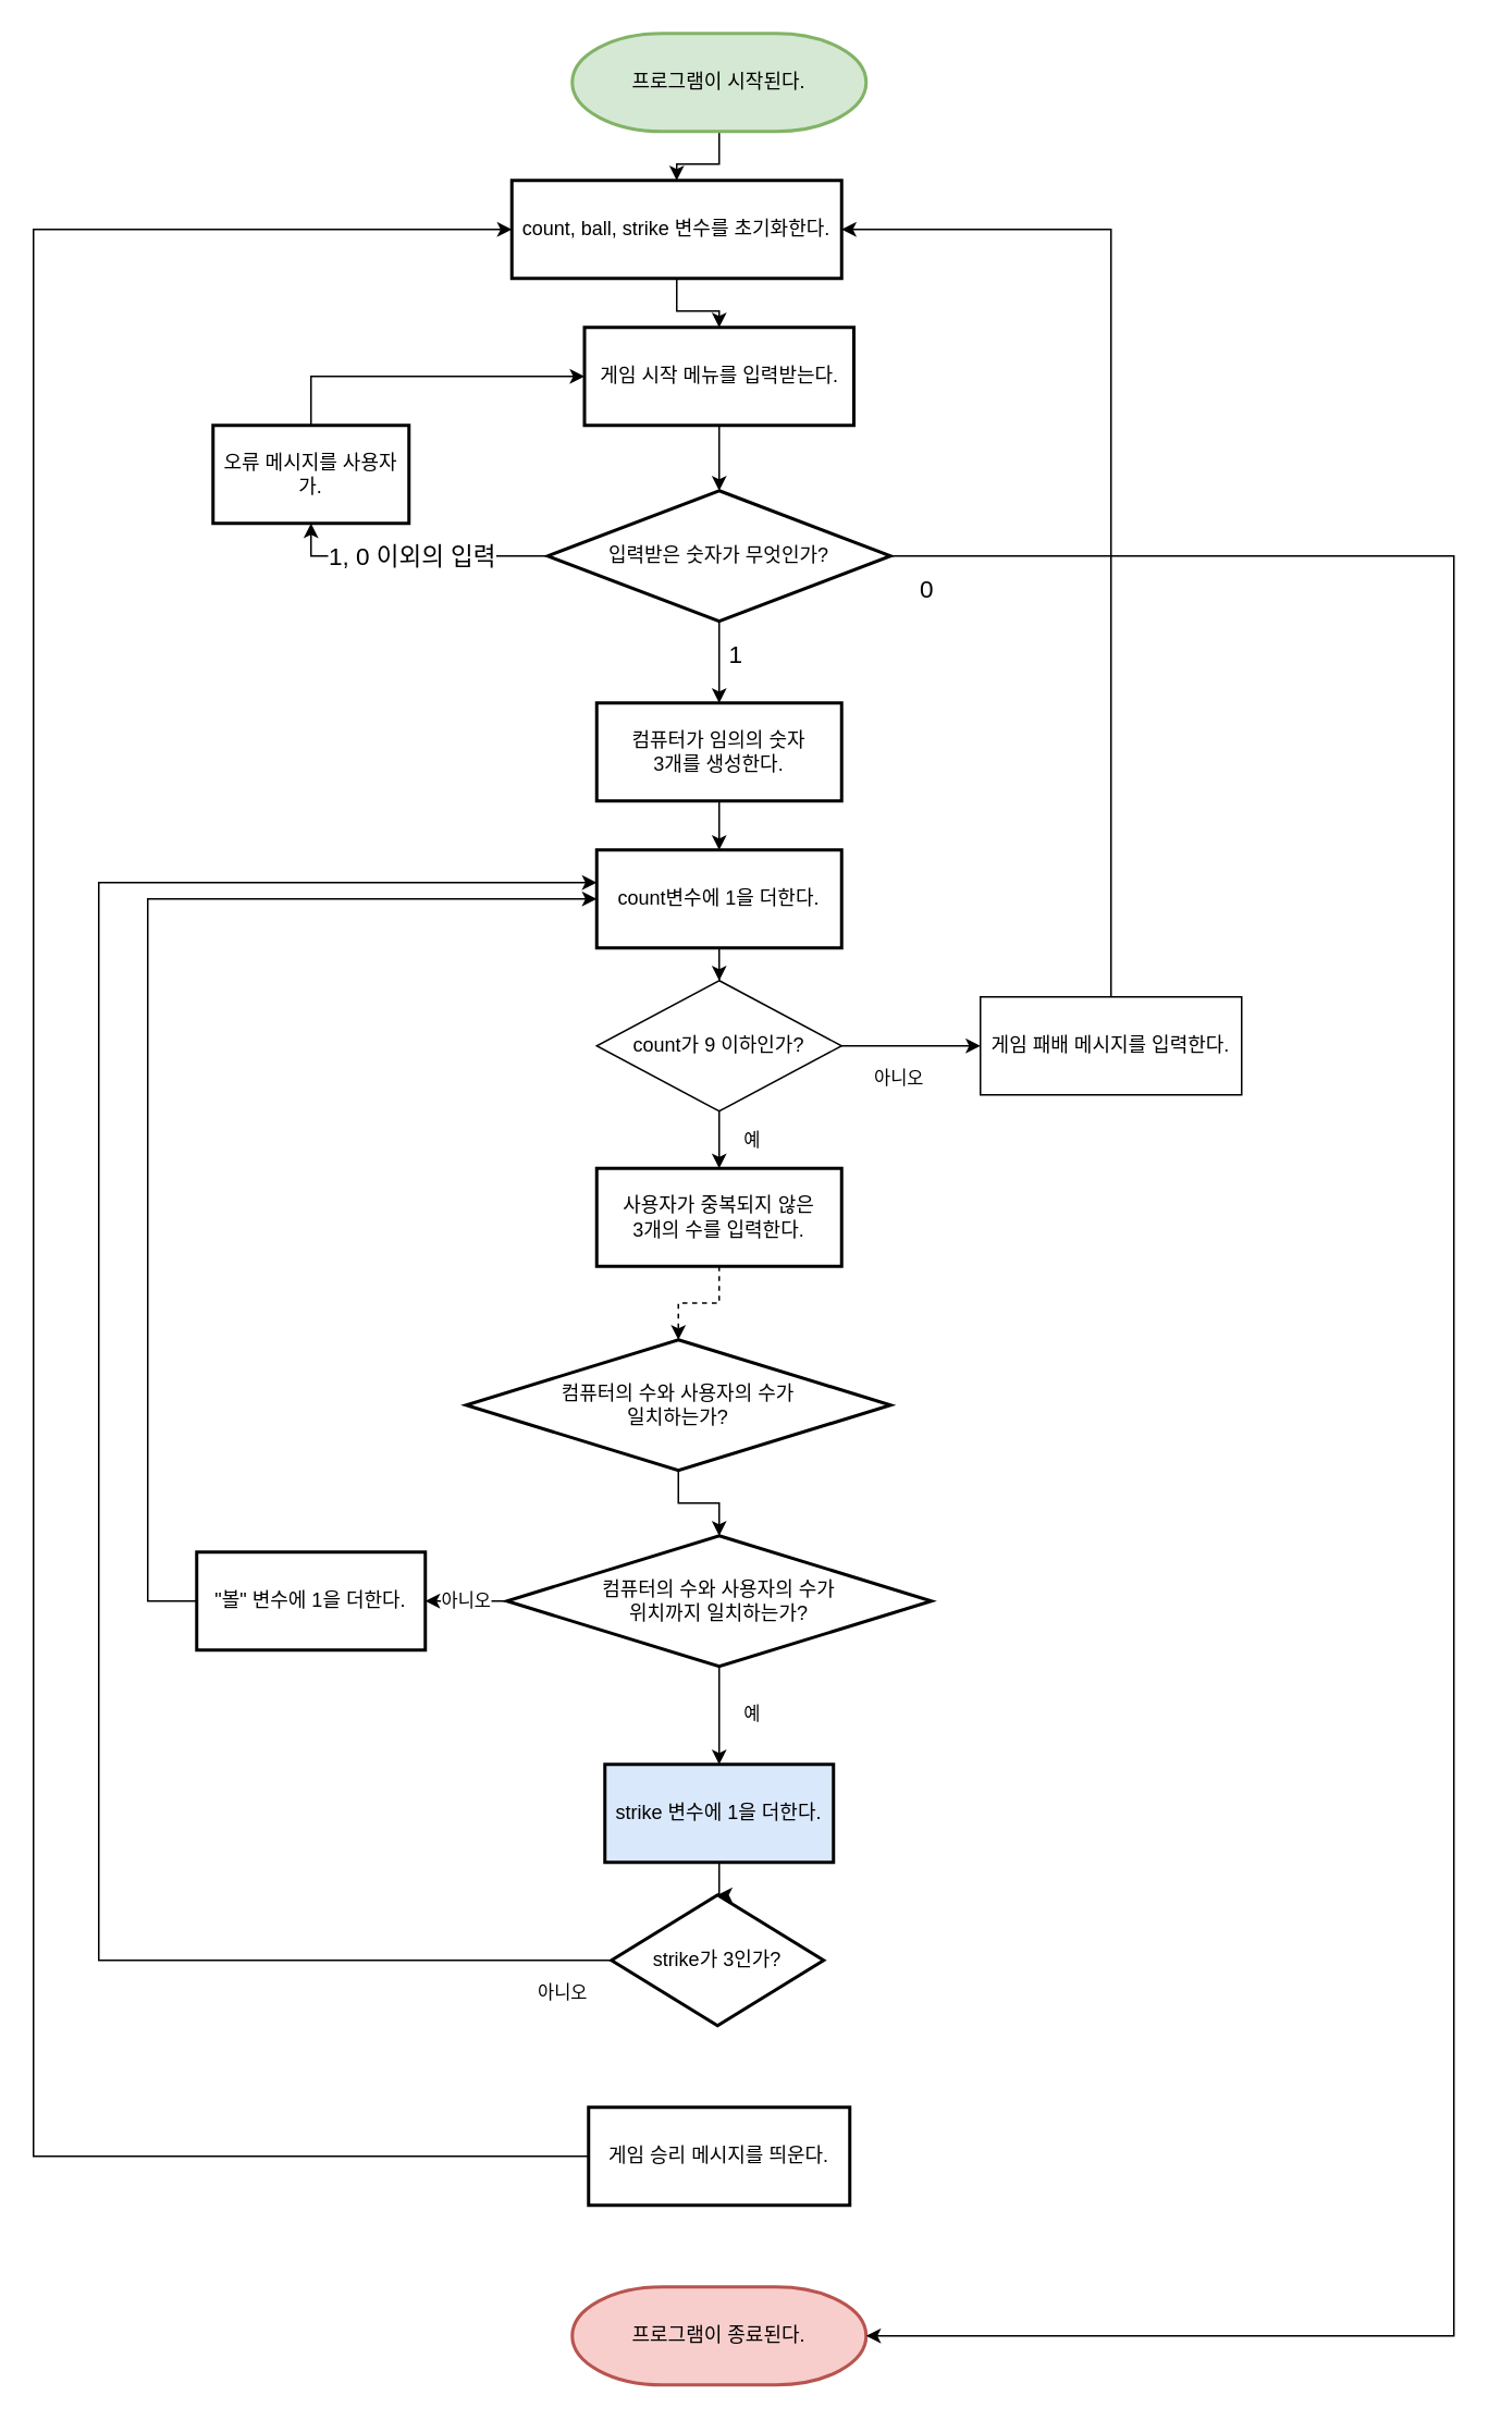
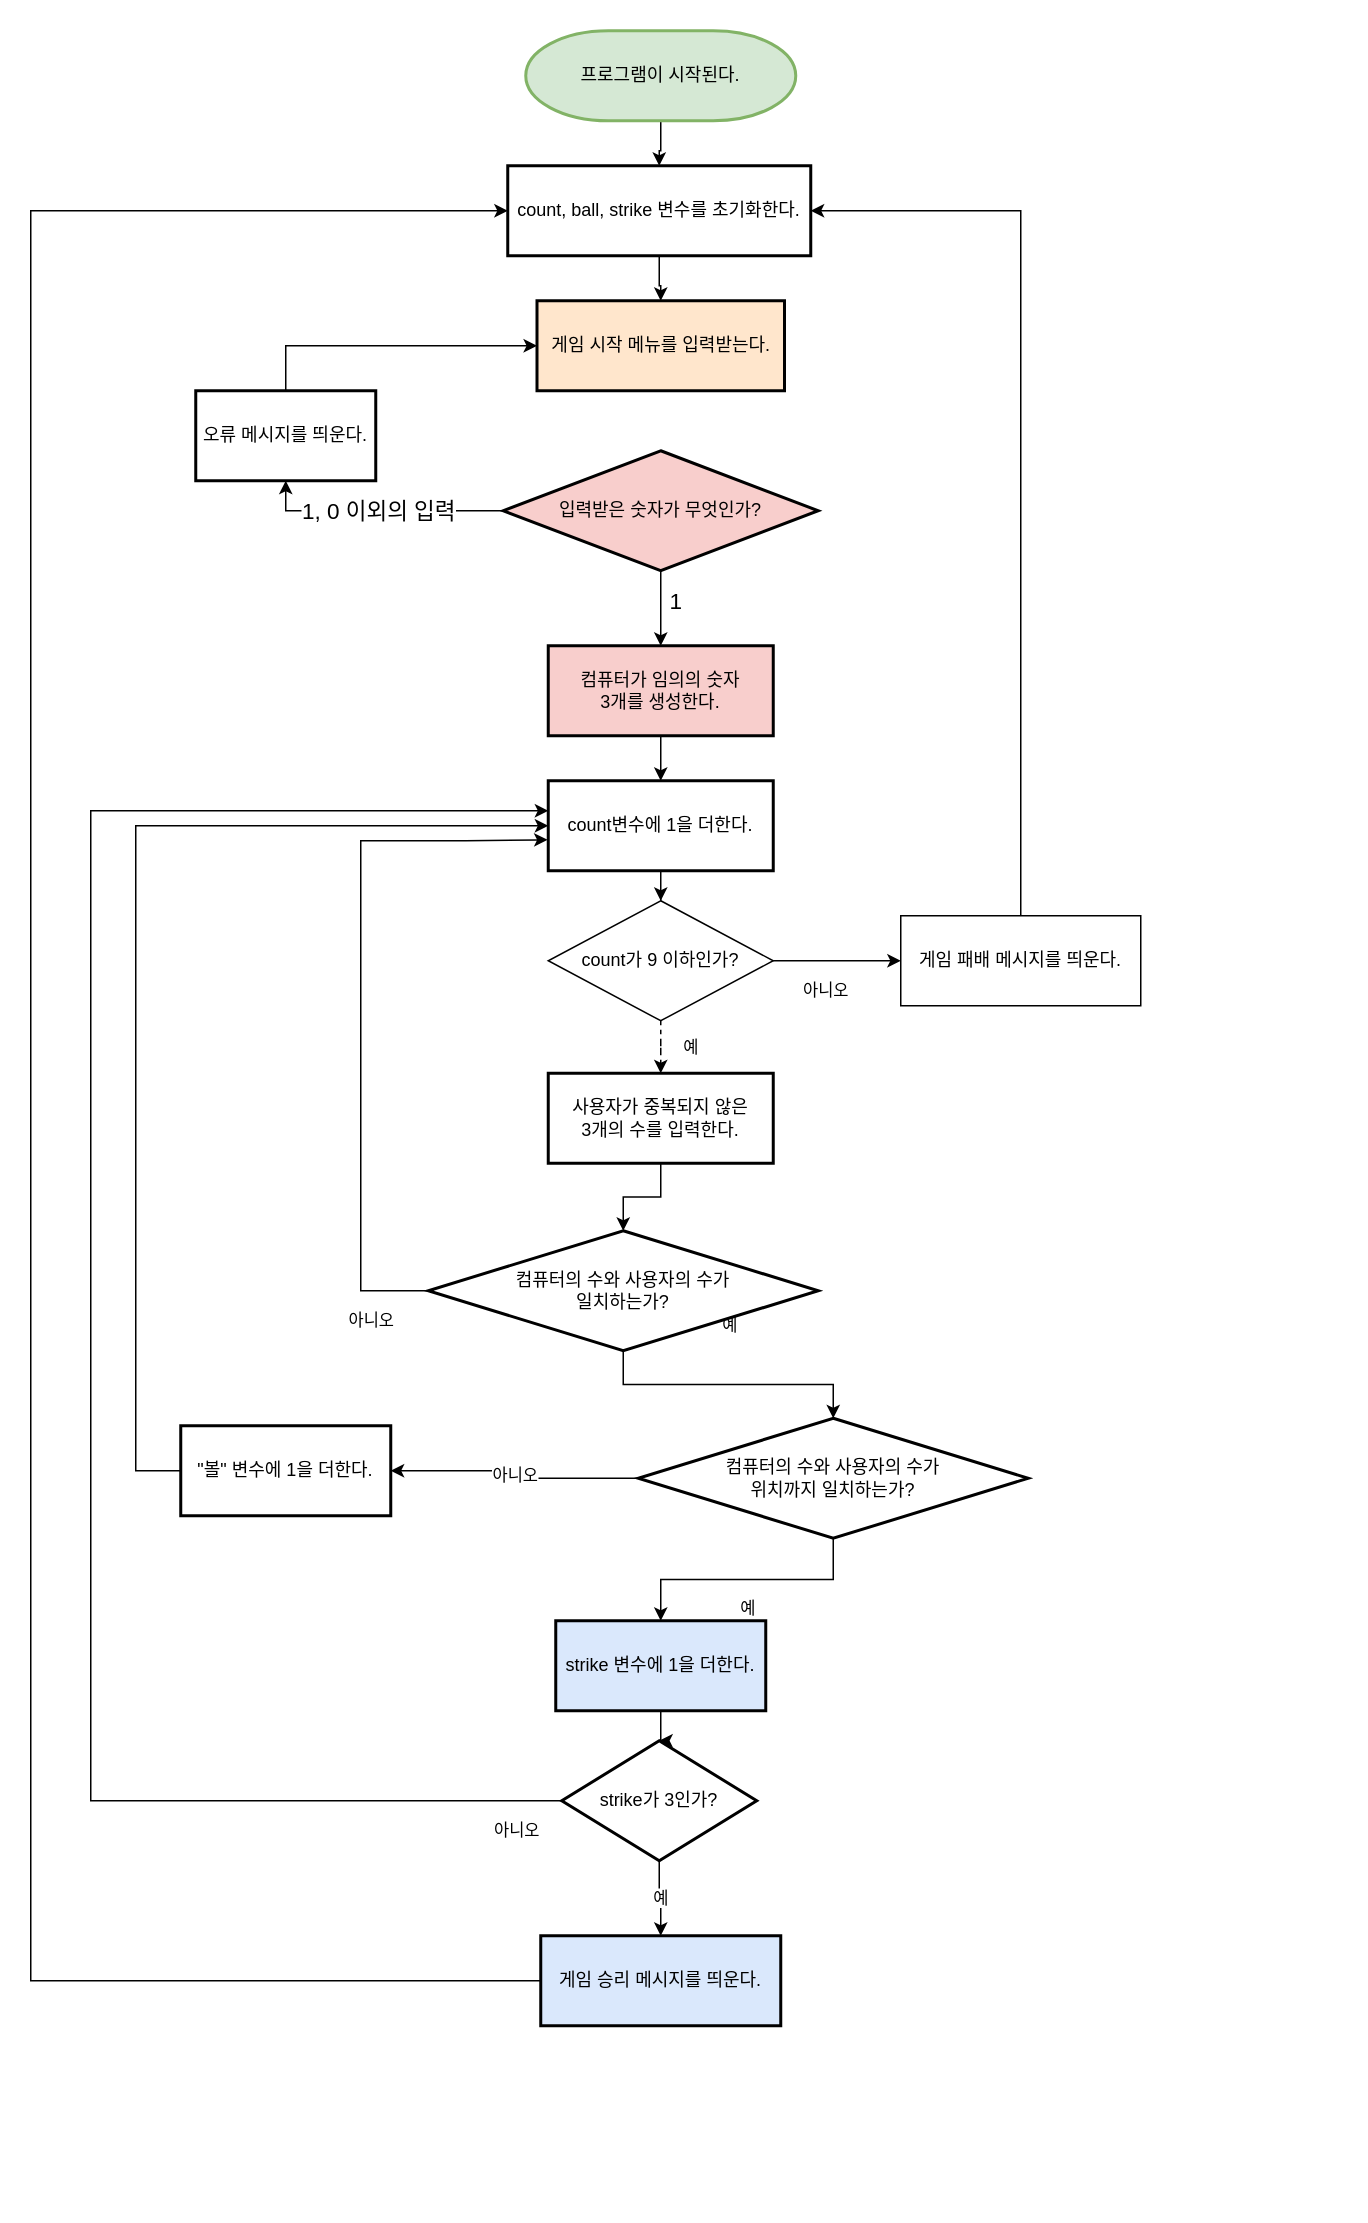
- <mxCell id="40" value="count, ball, strike 변수를 초기화한다." style="whiteSpace=wrap;html=1;strokeWidth=2;" vertex="1" parent="1"><mxGeometry x="313" y="110" width="202" height="60" as="geometry" /></mxCell>
+ <mxCell id="40" value="count, ball, strike 변수를 초기화한다." style="whiteSpace=wrap;html=1;strokeWidth=2;" vertex="1" parent="1"><mxGeometry x="338" y="110" width="202" height="60" as="geometry" /></mxCell>
- <mxCell id="21" value="게임 시작 메뉴를 입력받는다." style="whiteSpace=wrap;html=1;strokeWidth=2;" parent="1" vertex="1"><mxGeometry x="357.5" y="200" width="165" height="60" as="geometry" /></mxCell>
+ <mxCell id="21" value="게임 시작 메뉴를 입력받는다." style="whiteSpace=wrap;html=1;strokeWidth=2;fillColor=#ffe6cc;" parent="1" vertex="1"><mxGeometry x="357.5" y="200" width="165" height="60" as="geometry" /></mxCell>
- <mxCell id="20" value="" style="edgeStyle=orthogonalEdgeStyle;rounded=0;orthogonalLoop=1;jettySize=auto;html=1;" parent="1" source="21" target="25" edge="1"><mxGeometry relative="1" as="geometry" /></mxCell>
- <mxCell id="27" value="오류 메시지를 사용자가." style="whiteSpace=wrap;html=1;strokeWidth=2;" parent="1" vertex="1"><mxGeometry x="130" y="260" width="120" height="60" as="geometry" /></mxCell>
+ <mxCell id="27" value="오류 메시지를 띄운다." style="whiteSpace=wrap;html=1;strokeWidth=2;" parent="1" vertex="1"><mxGeometry x="130" y="260" width="120" height="60" as="geometry" /></mxCell>
- <mxCell id="25" value="입력받은 숫자가 무엇인가?" style="rhombus;whiteSpace=wrap;html=1;strokeWidth=2;" parent="1" vertex="1"><mxGeometry x="335" y="300" width="210" height="80" as="geometry" /></mxCell>
+ <mxCell id="25" value="입력받은 숫자가 무엇인가?" style="rhombus;whiteSpace=wrap;html=1;strokeWidth=2;fillColor=#f8cecc;" parent="1" vertex="1"><mxGeometry x="335" y="300" width="210" height="80" as="geometry" /></mxCell>
- <mxCell id="13" value="컴퓨터가 임의의 숫자&lt;br&gt;3개를 생성한다." style="whiteSpace=wrap;html=1;strokeWidth=2;" parent="1" vertex="1"><mxGeometry x="365" y="430" width="150" height="60" as="geometry" /></mxCell>
+ <mxCell id="13" value="컴퓨터가 임의의 숫자&lt;br&gt;3개를 생성한다." style="whiteSpace=wrap;html=1;strokeWidth=2;fillColor=#f8cecc;" parent="1" vertex="1"><mxGeometry x="365" y="430" width="150" height="60" as="geometry" /></mxCell>
- <mxCell id="38" value="게임 패배 메시지를 입력한다." style="whiteSpace=wrap;html=1;" parent="1" vertex="1"><mxGeometry x="600" y="610" width="160" height="60" as="geometry" /></mxCell>
+ <mxCell id="38" value="게임 패배 메시지를 띄운다." style="whiteSpace=wrap;html=1;" parent="1" vertex="1"><mxGeometry x="600" y="610" width="160" height="60" as="geometry" /></mxCell>
+ <mxCell id="8" value="아니오" style="edgeStyle=segmentEdgeStyle;endArrow=classic;html=1;rounded=0;exitX=0;exitY=0.5;exitDx=0;exitDy=0;fontSize=11;entryX=-0.003;entryY=0.656;entryDx=0;entryDy=0;entryPerimeter=0;" parent="1" source="7" target="15" edge="1"><mxGeometry x="-0.838" y="20" width="50" height="50" relative="1" as="geometry"><mxPoint x="300" y="720" as="sourcePoint" /><mxPoint x="310" y="530" as="targetPoint" /><Array as="points"><mxPoint x="240" y="860" /><mxPoint x="240" y="560" /><mxPoint x="310" y="560" /></Array><mxPoint as="offset" /></mxGeometry></mxCell>
- <mxCell id="16" value="예" style="edgeStyle=orthogonalEdgeStyle;rounded=0;orthogonalLoop=1;jettySize=auto;html=1;entryX=0.5;entryY=0;entryDx=0;entryDy=0;" parent="1" source="18" target="5" edge="1"><mxGeometry x="-0.2" y="20" relative="1" as="geometry"><mxPoint as="offset" /></mxGeometry></mxCell>
+ <mxCell id="16" value="예" style="edgeStyle=orthogonalEdgeStyle;rounded=0;orthogonalLoop=1;jettySize=auto;html=1;entryX=0.5;entryY=0;entryDx=0;entryDy=0;dashed=1;" parent="1" source="18" target="5" edge="1"><mxGeometry x="-0.2" y="20" relative="1" as="geometry"><mxPoint as="offset" /></mxGeometry></mxCell>
- <mxCell id="4" value="" style="edgeStyle=orthogonalEdgeStyle;rounded=0;orthogonalLoop=1;jettySize=auto;html=1;dashed=1;" parent="1" source="5" target="7" edge="1"><mxGeometry relative="1" as="geometry" /></mxCell>
+ <mxCell id="4" value="" style="edgeStyle=orthogonalEdgeStyle;rounded=0;orthogonalLoop=1;jettySize=auto;html=1;" parent="1" source="5" target="7" edge="1"><mxGeometry relative="1" as="geometry" /></mxCell>
- <mxCell id="23" value="0" style="edgeStyle=orthogonalEdgeStyle;rounded=0;orthogonalLoop=1;jettySize=auto;html=1;entryX=1;entryY=0.5;entryDx=0;entryDy=0;entryPerimeter=0;fontSize=15;" parent="1" source="25" target="19" edge="1"><mxGeometry x="-0.976" y="-20" relative="1" as="geometry"><Array as="points"><mxPoint x="890" y="340" /><mxPoint x="890" y="1430" /></Array><mxPoint as="offset" /></mxGeometry></mxCell>
- <mxCell id="11" value="컴퓨터의 수와 사용자의 수가&lt;br&gt;위치까지 일치하는가?" style="rhombus;whiteSpace=wrap;html=1;strokeWidth=2;" parent="1" vertex="1"><mxGeometry x="310" y="940" width="260" height="80" as="geometry" /></mxCell>
+ <mxCell id="11" value="컴퓨터의 수와 사용자의 수가&lt;br&gt;위치까지 일치하는가?" style="rhombus;whiteSpace=wrap;html=1;strokeWidth=2;" parent="1" vertex="1"><mxGeometry x="425" y="945" width="260" height="80" as="geometry" /></mxCell>
+ <mxCell id="32" value="예" style="edgeStyle=orthogonalEdgeStyle;rounded=0;orthogonalLoop=1;jettySize=auto;html=1;fontSize=11;" parent="1" source="34" target="36" edge="1"><mxGeometry relative="1" as="geometry" /></mxCell>
- <mxCell id="36" value="게임 승리 메시지를 띄운다." style="whiteSpace=wrap;html=1;strokeWidth=2;" parent="1" vertex="1"><mxGeometry x="360" y="1290" width="160" height="60" as="geometry" /></mxCell>
+ <mxCell id="36" value="게임 승리 메시지를 띄운다." style="whiteSpace=wrap;html=1;strokeWidth=2;fillColor=#dae8fc;" parent="1" vertex="1"><mxGeometry x="360" y="1290" width="160" height="60" as="geometry" /></mxCell>
- <mxCell id="19" value="프로그램이 종료된다." style="strokeWidth=2;html=1;shape=mxgraph.flowchart.terminator;whiteSpace=wrap;fillColor=#f8cecc;strokeColor=#b85450;" parent="1" vertex="1"><mxGeometry x="350" y="1400" width="180" height="60" as="geometry" /></mxCell>
